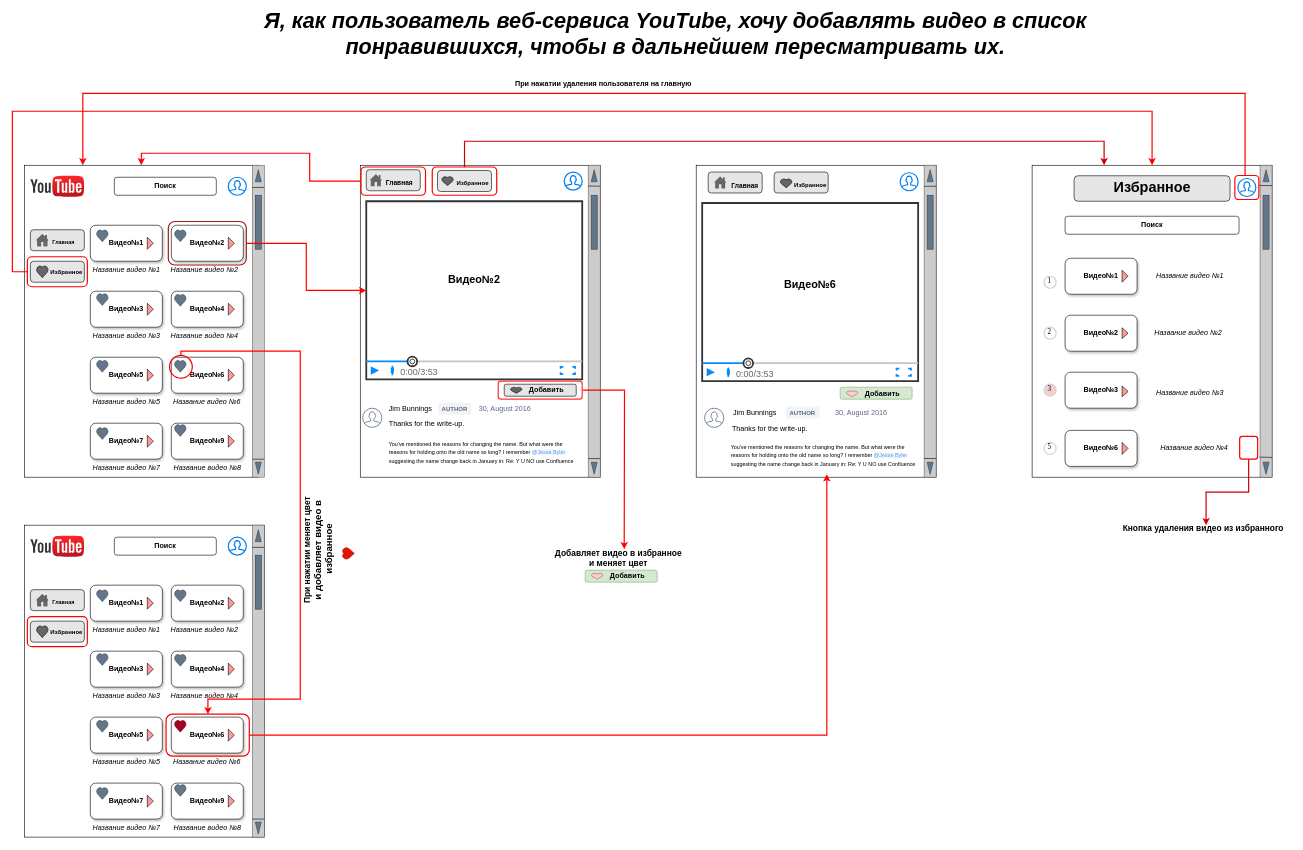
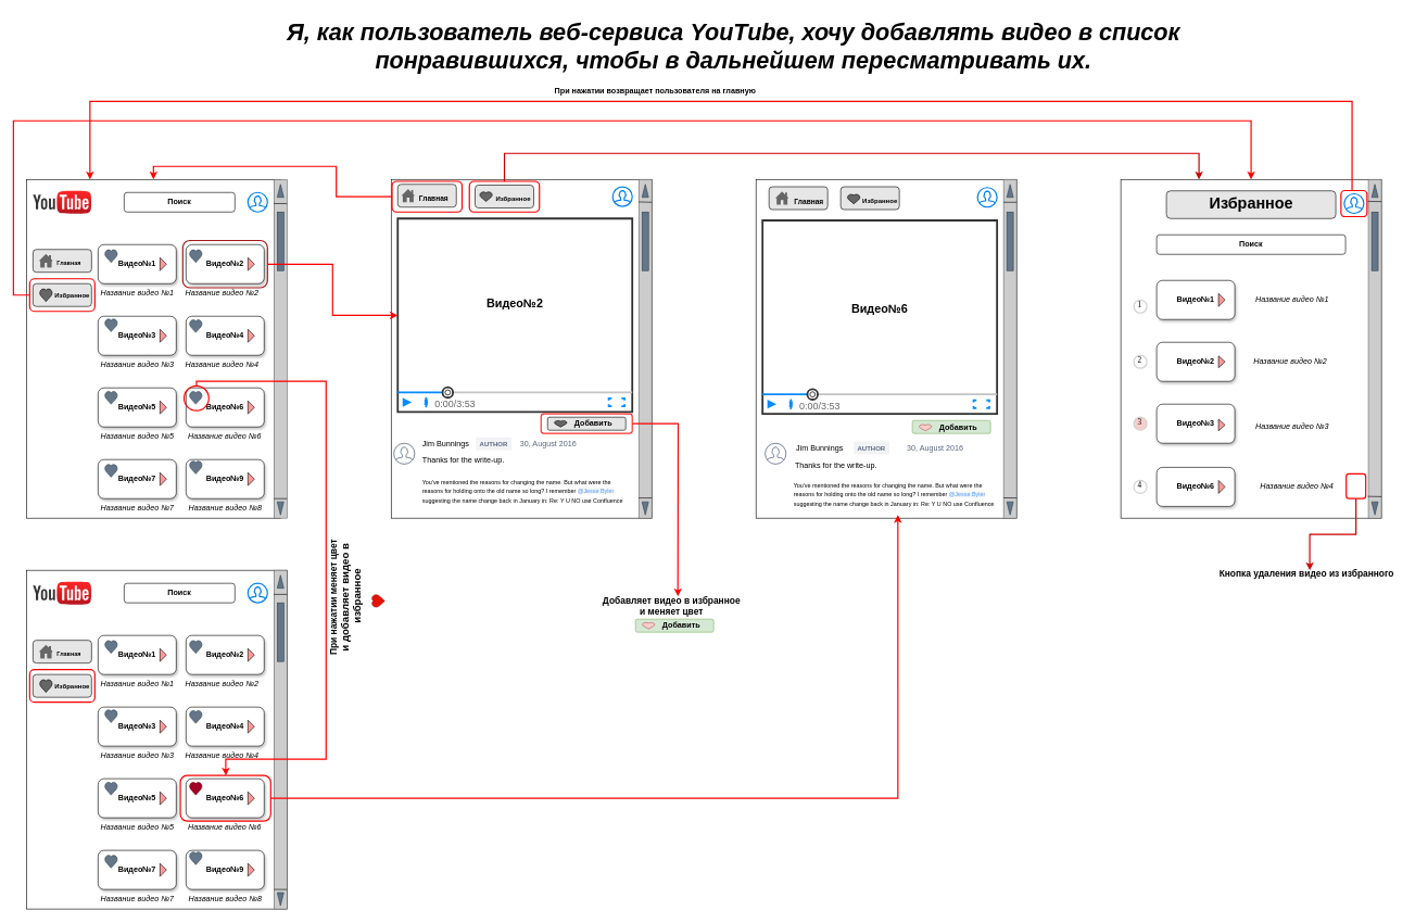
- <mxCell id="53" value="&lt;font style=&quot;font-size: 36px;&quot;&gt;&lt;b style=&quot;&quot;&gt;&lt;i style=&quot;&quot;&gt;Я, как пользователь веб-сервиса YouTube, хочу добавлять видео в список&lt;/i&gt;&lt;/b&gt;&lt;/font&gt;&lt;div&gt;&lt;font style=&quot;font-size: 36px;&quot;&gt;&lt;b style=&quot;&quot;&gt;&lt;i style=&quot;&quot;&gt;понравившихся, чтобы в дальнейшем пересматривать их.&lt;/i&gt;&lt;/b&gt;&lt;/font&gt;&lt;/div&gt;" style="text;html=1;align=center;verticalAlign=middle;resizable=0;points=[];autosize=1;strokeColor=none;fillColor=none;" vertex="1" parent="1"><mxGeometry x="430" y="5" width="1390" height="100" as="geometry" /></mxCell>
+ <mxCell id="53" value="&lt;font style=&quot;font-size: 36px;&quot;&gt;&lt;b style=&quot;&quot;&gt;&lt;i style=&quot;&quot;&gt;Я, как пользователь веб-сервиса YouTube, хочу добавлять видео в список&lt;/i&gt;&lt;/b&gt;&lt;/font&gt;&lt;div&gt;&lt;font style=&quot;font-size: 36px;&quot;&gt;&lt;b style=&quot;&quot;&gt;&lt;i style=&quot;&quot;&gt;понравившихся, чтобы в дальнейшем пересматривать их.&lt;/i&gt;&lt;/b&gt;&lt;/font&gt;&lt;/div&gt;" style="text;html=1;align=center;verticalAlign=middle;resizable=0;points=[];autosize=1;strokeColor=none;fillColor=none;" vertex="1" parent="1"><mxGeometry x="430" y="20" width="1390" height="100" as="geometry" /></mxCell>
- <mxCell id="211" value="&lt;b&gt;При нажатии удаления пользователя на главную&lt;/b&gt;" style="text;html=1;align=center;verticalAlign=middle;resizable=0;points=[];autosize=1;strokeColor=none;fillColor=none;" vertex="1" parent="1"><mxGeometry x="840" y="125" width="330" height="30" as="geometry" /></mxCell>
+ <mxCell id="211" value="&lt;b&gt;При нажатии возвращает пользователя на главную&lt;/b&gt;" style="text;html=1;align=center;verticalAlign=middle;resizable=0;points=[];autosize=1;strokeColor=none;fillColor=none;" vertex="1" parent="1"><mxGeometry x="840" y="125" width="330" height="30" as="geometry" /></mxCell>
- <mxCell id="83" value="5" style="ellipse;whiteSpace=wrap;html=1;aspect=fixed;strokeWidth=2;fontFamily=Tahoma;spacingBottom=4;spacingRight=2;strokeColor=#d3d3d3;" vertex="1" parent="1"><mxGeometry x="1740" y="737" width="20" height="20" as="geometry" /></mxCell>
+ <mxCell id="83" value="4" style="ellipse;whiteSpace=wrap;html=1;aspect=fixed;strokeWidth=2;fontFamily=Tahoma;spacingBottom=4;spacingRight=2;strokeColor=#d3d3d3;" vertex="1" parent="1"><mxGeometry x="1740" y="737" width="20" height="20" as="geometry" /></mxCell>
